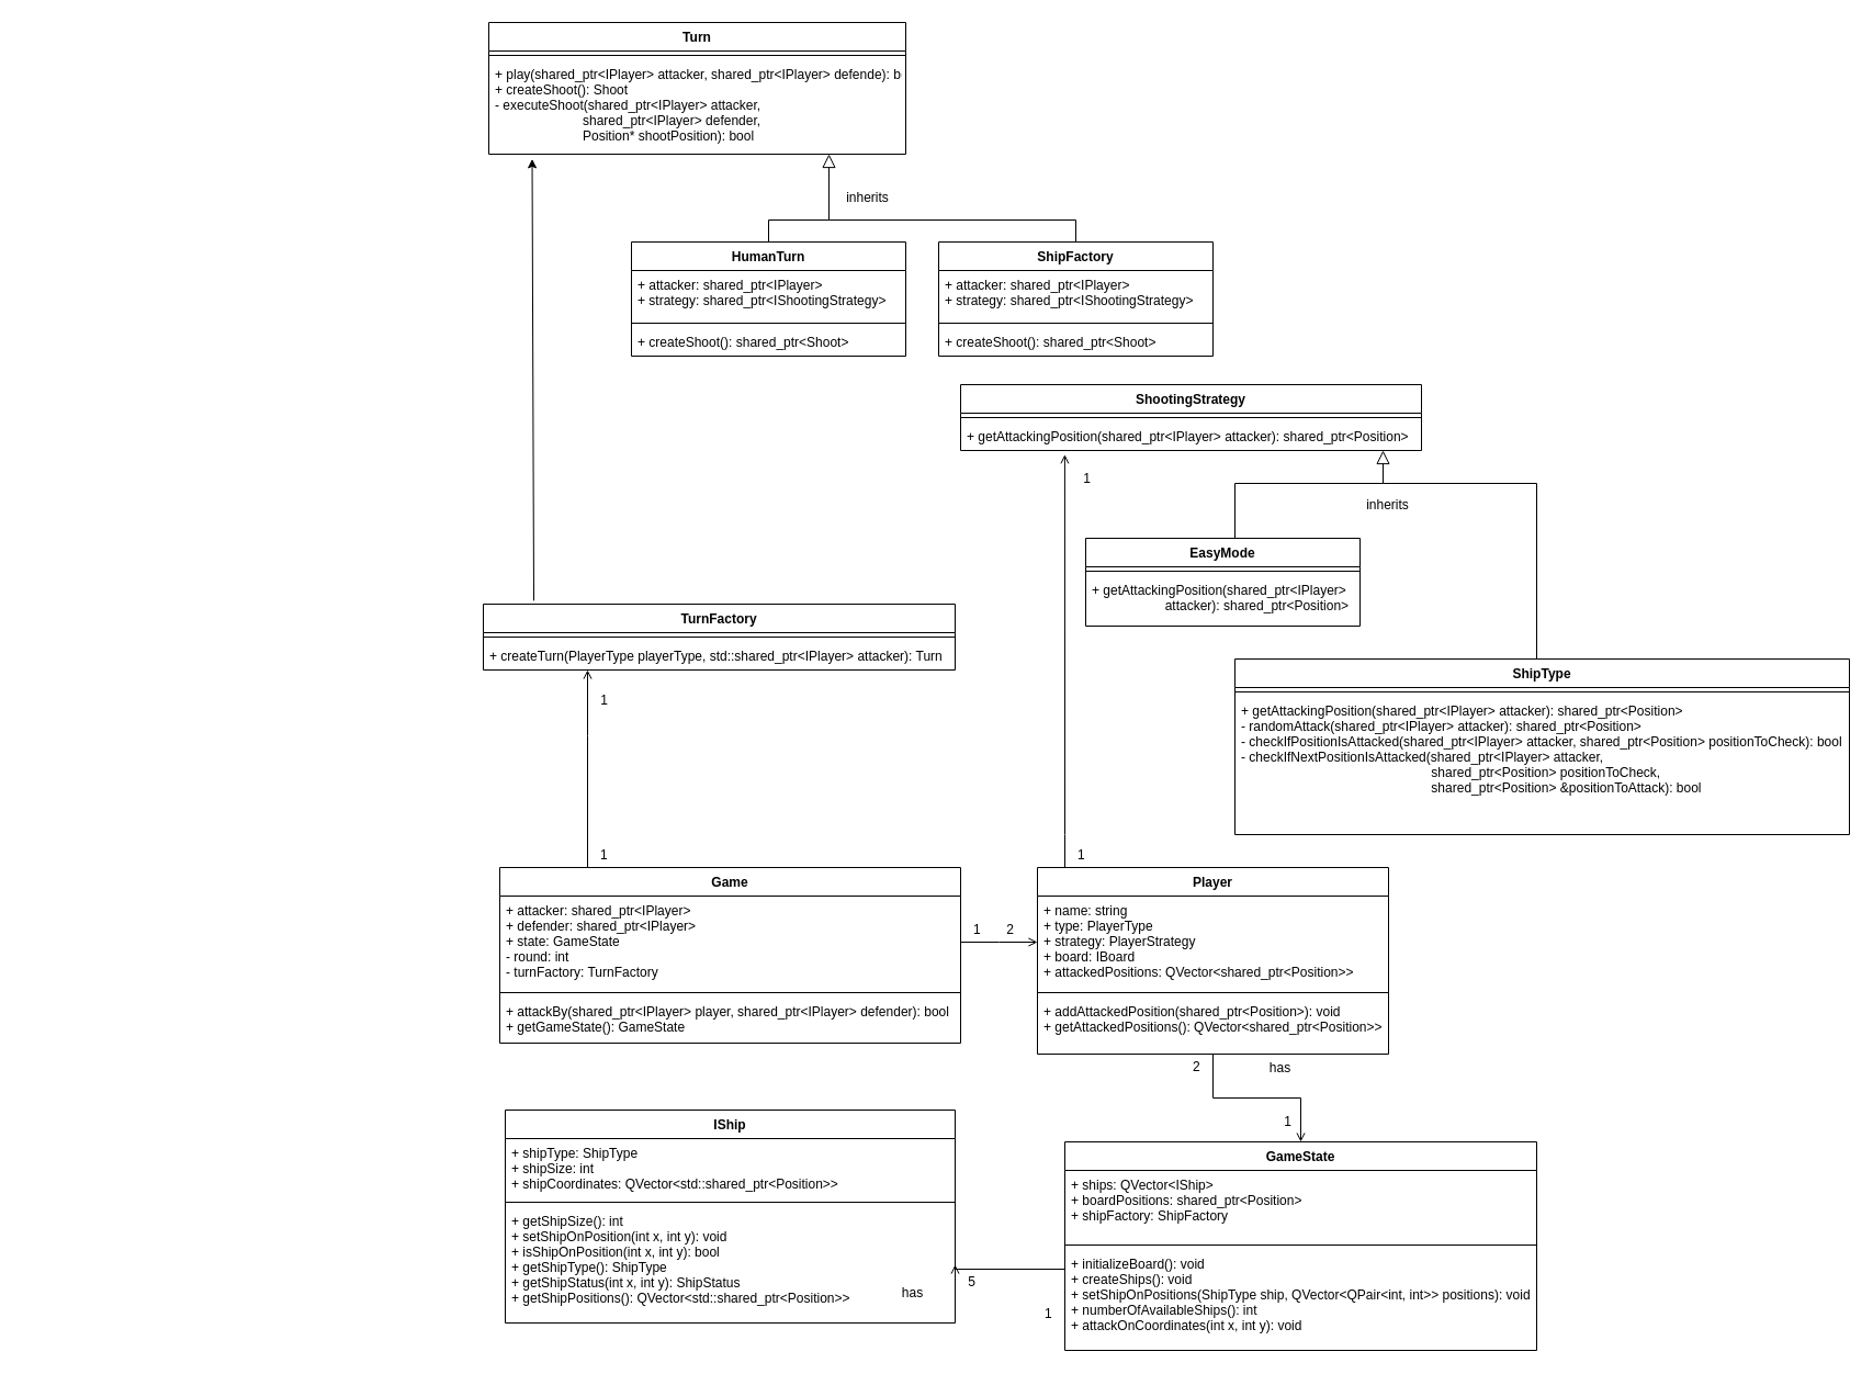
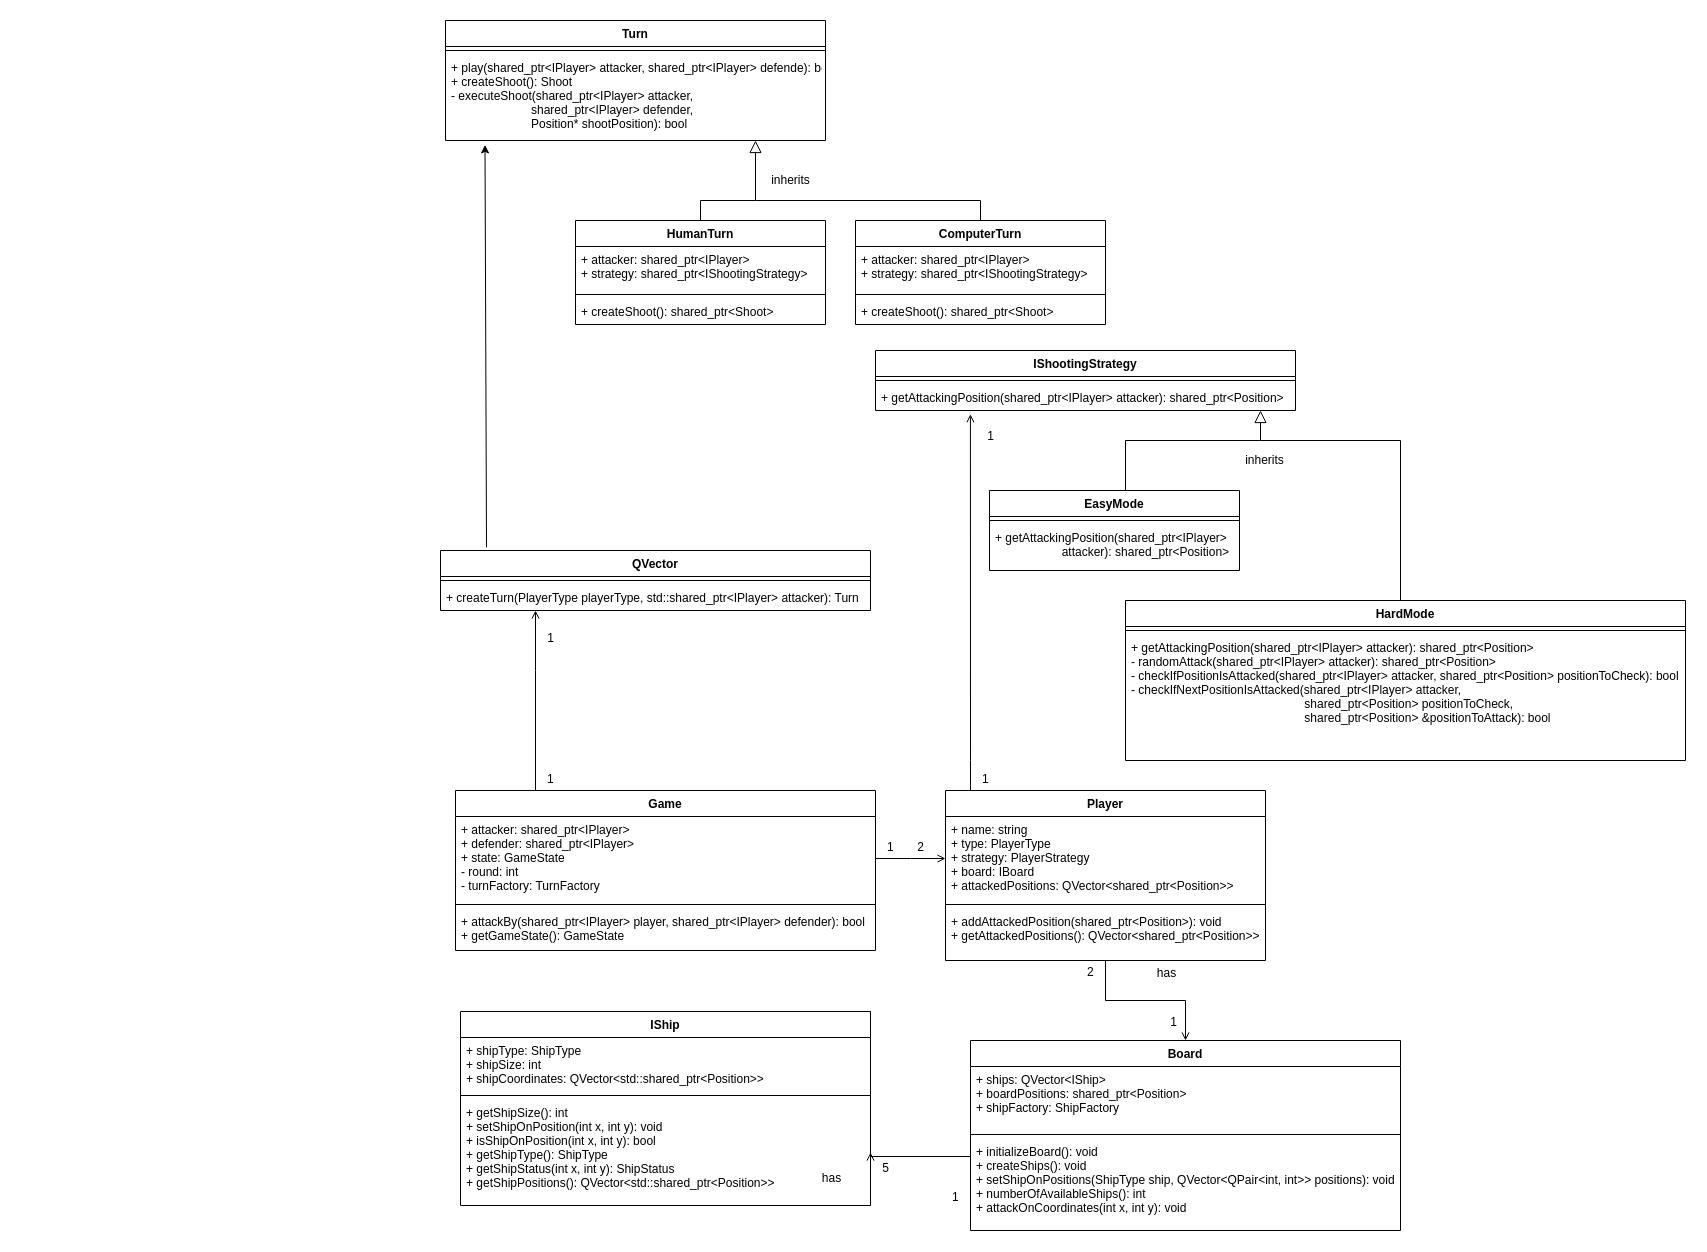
- <mxCell id="43" value="ShipFactory" style="swimlane;fontStyle=1;align=center;verticalAlign=top;childLayout=stackLayout;horizontal=1;startSize=26;horizontalStack=0;resizeParent=1;resizeParentMax=0;resizeLast=0;collapsible=1;marginBottom=0;" parent="1" vertex="1"><mxGeometry x="855" y="220" width="250" height="104" as="geometry" /></mxCell>
+ <mxCell id="43" value="ComputerTurn" style="swimlane;fontStyle=1;align=center;verticalAlign=top;childLayout=stackLayout;horizontal=1;startSize=26;horizontalStack=0;resizeParent=1;resizeParentMax=0;resizeLast=0;collapsible=1;marginBottom=0;" parent="1" vertex="1"><mxGeometry x="855" y="220" width="250" height="104" as="geometry" /></mxCell>
- <mxCell id="47" value="ShootingStrategy" style="swimlane;fontStyle=1;align=center;verticalAlign=top;childLayout=stackLayout;horizontal=1;startSize=26;horizontalStack=0;resizeParent=1;resizeParentMax=0;resizeLast=0;collapsible=1;marginBottom=0;" parent="1" vertex="1"><mxGeometry x="875" y="350" width="420" height="60" as="geometry" /></mxCell>
+ <mxCell id="47" value="IShootingStrategy" style="swimlane;fontStyle=1;align=center;verticalAlign=top;childLayout=stackLayout;horizontal=1;startSize=26;horizontalStack=0;resizeParent=1;resizeParentMax=0;resizeLast=0;collapsible=1;marginBottom=0;" parent="1" vertex="1"><mxGeometry x="875" y="350" width="420" height="60" as="geometry" /></mxCell>
- <mxCell id="29" value="TurnFactory" style="swimlane;fontStyle=1;align=center;verticalAlign=top;childLayout=stackLayout;horizontal=1;startSize=26;horizontalStack=0;resizeParent=1;resizeParentMax=0;resizeLast=0;collapsible=1;marginBottom=0;" parent="1" vertex="1"><mxGeometry x="440" y="550" width="430" height="60" as="geometry" /></mxCell>
+ <mxCell id="29" value="QVector" style="swimlane;fontStyle=1;align=center;verticalAlign=top;childLayout=stackLayout;horizontal=1;startSize=26;horizontalStack=0;resizeParent=1;resizeParentMax=0;resizeLast=0;collapsible=1;marginBottom=0;" parent="1" vertex="1"><mxGeometry x="440" y="550" width="430" height="60" as="geometry" /></mxCell>
- <mxCell id="59" value="ShipType" style="swimlane;fontStyle=1;align=center;verticalAlign=top;childLayout=stackLayout;horizontal=1;startSize=26;horizontalStack=0;resizeParent=1;resizeParentMax=0;resizeLast=0;collapsible=1;marginBottom=0;" parent="1" vertex="1"><mxGeometry x="1125" y="600" width="560" height="160" as="geometry" /></mxCell>
+ <mxCell id="59" value="HardMode" style="swimlane;fontStyle=1;align=center;verticalAlign=top;childLayout=stackLayout;horizontal=1;startSize=26;horizontalStack=0;resizeParent=1;resizeParentMax=0;resizeLast=0;collapsible=1;marginBottom=0;" parent="1" vertex="1"><mxGeometry x="1125" y="600" width="560" height="160" as="geometry" /></mxCell>
- <mxCell id="6" value="GameState" style="swimlane;fontStyle=1;align=center;verticalAlign=top;childLayout=stackLayout;horizontal=1;startSize=26;horizontalStack=0;resizeParent=1;resizeParentMax=0;resizeLast=0;collapsible=1;marginBottom=0;" parent="1" vertex="1"><mxGeometry x="970" y="1040" width="430" height="190" as="geometry" /></mxCell>
+ <mxCell id="6" value="Board" style="swimlane;fontStyle=1;align=center;verticalAlign=top;childLayout=stackLayout;horizontal=1;startSize=26;horizontalStack=0;resizeParent=1;resizeParentMax=0;resizeLast=0;collapsible=1;marginBottom=0;" parent="1" vertex="1"><mxGeometry x="970" y="1040" width="430" height="190" as="geometry" /></mxCell>
